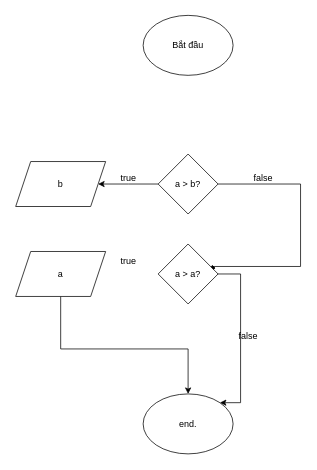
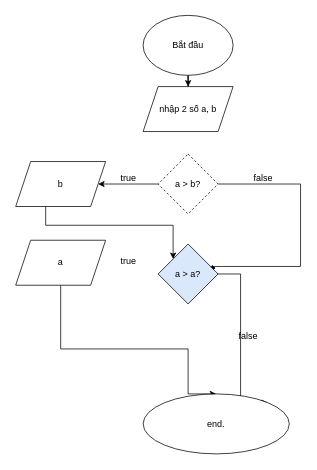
+ <mxCell id="2" value="" style="edgeStyle=orthogonalEdgeStyle;rounded=0;orthogonalLoop=1;jettySize=auto;html=1;" parent="1" source="3" target="4" edge="1"><mxGeometry relative="1" as="geometry" /></mxCell>
+ <mxCell id="4" value="nhập 2 số a, b" style="shape=parallelogram;perimeter=parallelogramPerimeter;whiteSpace=wrap;html=1;fixedSize=1;" parent="1" vertex="1"><mxGeometry x="190" y="115" width="120" height="60" as="geometry" /></mxCell>
- <mxCell id="7" value="a &amp;gt; b?" style="rhombus;whiteSpace=wrap;html=1;" parent="1" vertex="1"><mxGeometry x="210" y="205" width="80" height="80" as="geometry" /></mxCell>
+ <mxCell id="7" value="a &amp;gt; b?" style="rhombus;whiteSpace=wrap;html=1;dashed=1;" parent="1" vertex="1"><mxGeometry x="210" y="205" width="80" height="80" as="geometry" /></mxCell>
+ <mxCell id="9" style="edgeStyle=orthogonalEdgeStyle;rounded=0;orthogonalLoop=1;jettySize=auto;html=1;entryX=0;entryY=0;entryDx=0;entryDy=0;" parent="1" source="10" target="12" edge="1"><mxGeometry relative="1" as="geometry"><mxPoint x="120" y="325" as="targetPoint" /><Array as="points"><mxPoint x="60" y="300" /><mxPoint x="230" y="300" /></Array></mxGeometry></mxCell>
- <mxCell id="14" value="a" style="shape=parallelogram;perimeter=parallelogramPerimeter;whiteSpace=wrap;html=1;fixedSize=1;" parent="1" vertex="1"><mxGeometry x="20" y="335" width="120" height="60" as="geometry" /></mxCell>
+ <mxCell id="14" value="a" style="shape=parallelogram;perimeter=parallelogramPerimeter;whiteSpace=wrap;html=1;fixedSize=1;" parent="1" vertex="1"><mxGeometry x="20" y="320" width="120" height="60" as="geometry" /></mxCell>
- <mxCell id="12" value="a &amp;gt; a?" style="rhombus;whiteSpace=wrap;html=1;" parent="1" vertex="1"><mxGeometry x="210" y="325" width="80" height="80" as="geometry" /></mxCell>
+ <mxCell id="12" value="a &amp;gt; a?" style="rhombus;whiteSpace=wrap;html=1;fillColor=#dae8fc;" parent="1" vertex="1"><mxGeometry x="210" y="325" width="80" height="80" as="geometry" /></mxCell>
- <mxCell id="15" value="end." style="ellipse;whiteSpace=wrap;html=1;" parent="1" vertex="1"><mxGeometry x="190" y="525" width="120" height="80" as="geometry" /></mxCell>
+ <mxCell id="15" value="end." style="ellipse;whiteSpace=wrap;html=1;" parent="1" vertex="1"><mxGeometry x="190" y="525" width="195" height="80" as="geometry" /></mxCell>
